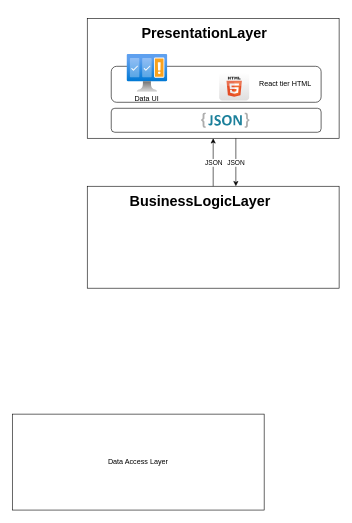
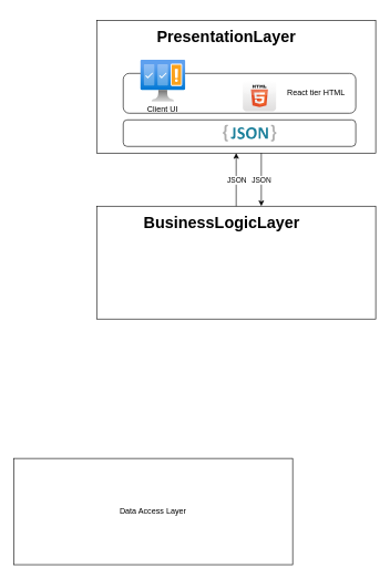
- <mxCell id="9" value="&lt;p&gt;Data UI&lt;/p&gt;" style="text;html=1;align=center;verticalAlign=middle;resizable=0;points=[];autosize=1;" vertex="1" parent="6"><mxGeometry x="24" y="50" width="70" height="50" as="geometry" /></mxCell>
+ <mxCell id="9" value="&lt;p&gt;Client UI&lt;/p&gt;" style="text;html=1;align=center;verticalAlign=middle;resizable=0;points=[];autosize=1;" vertex="1" parent="6"><mxGeometry x="24" y="50" width="70" height="50" as="geometry" /></mxCell>
